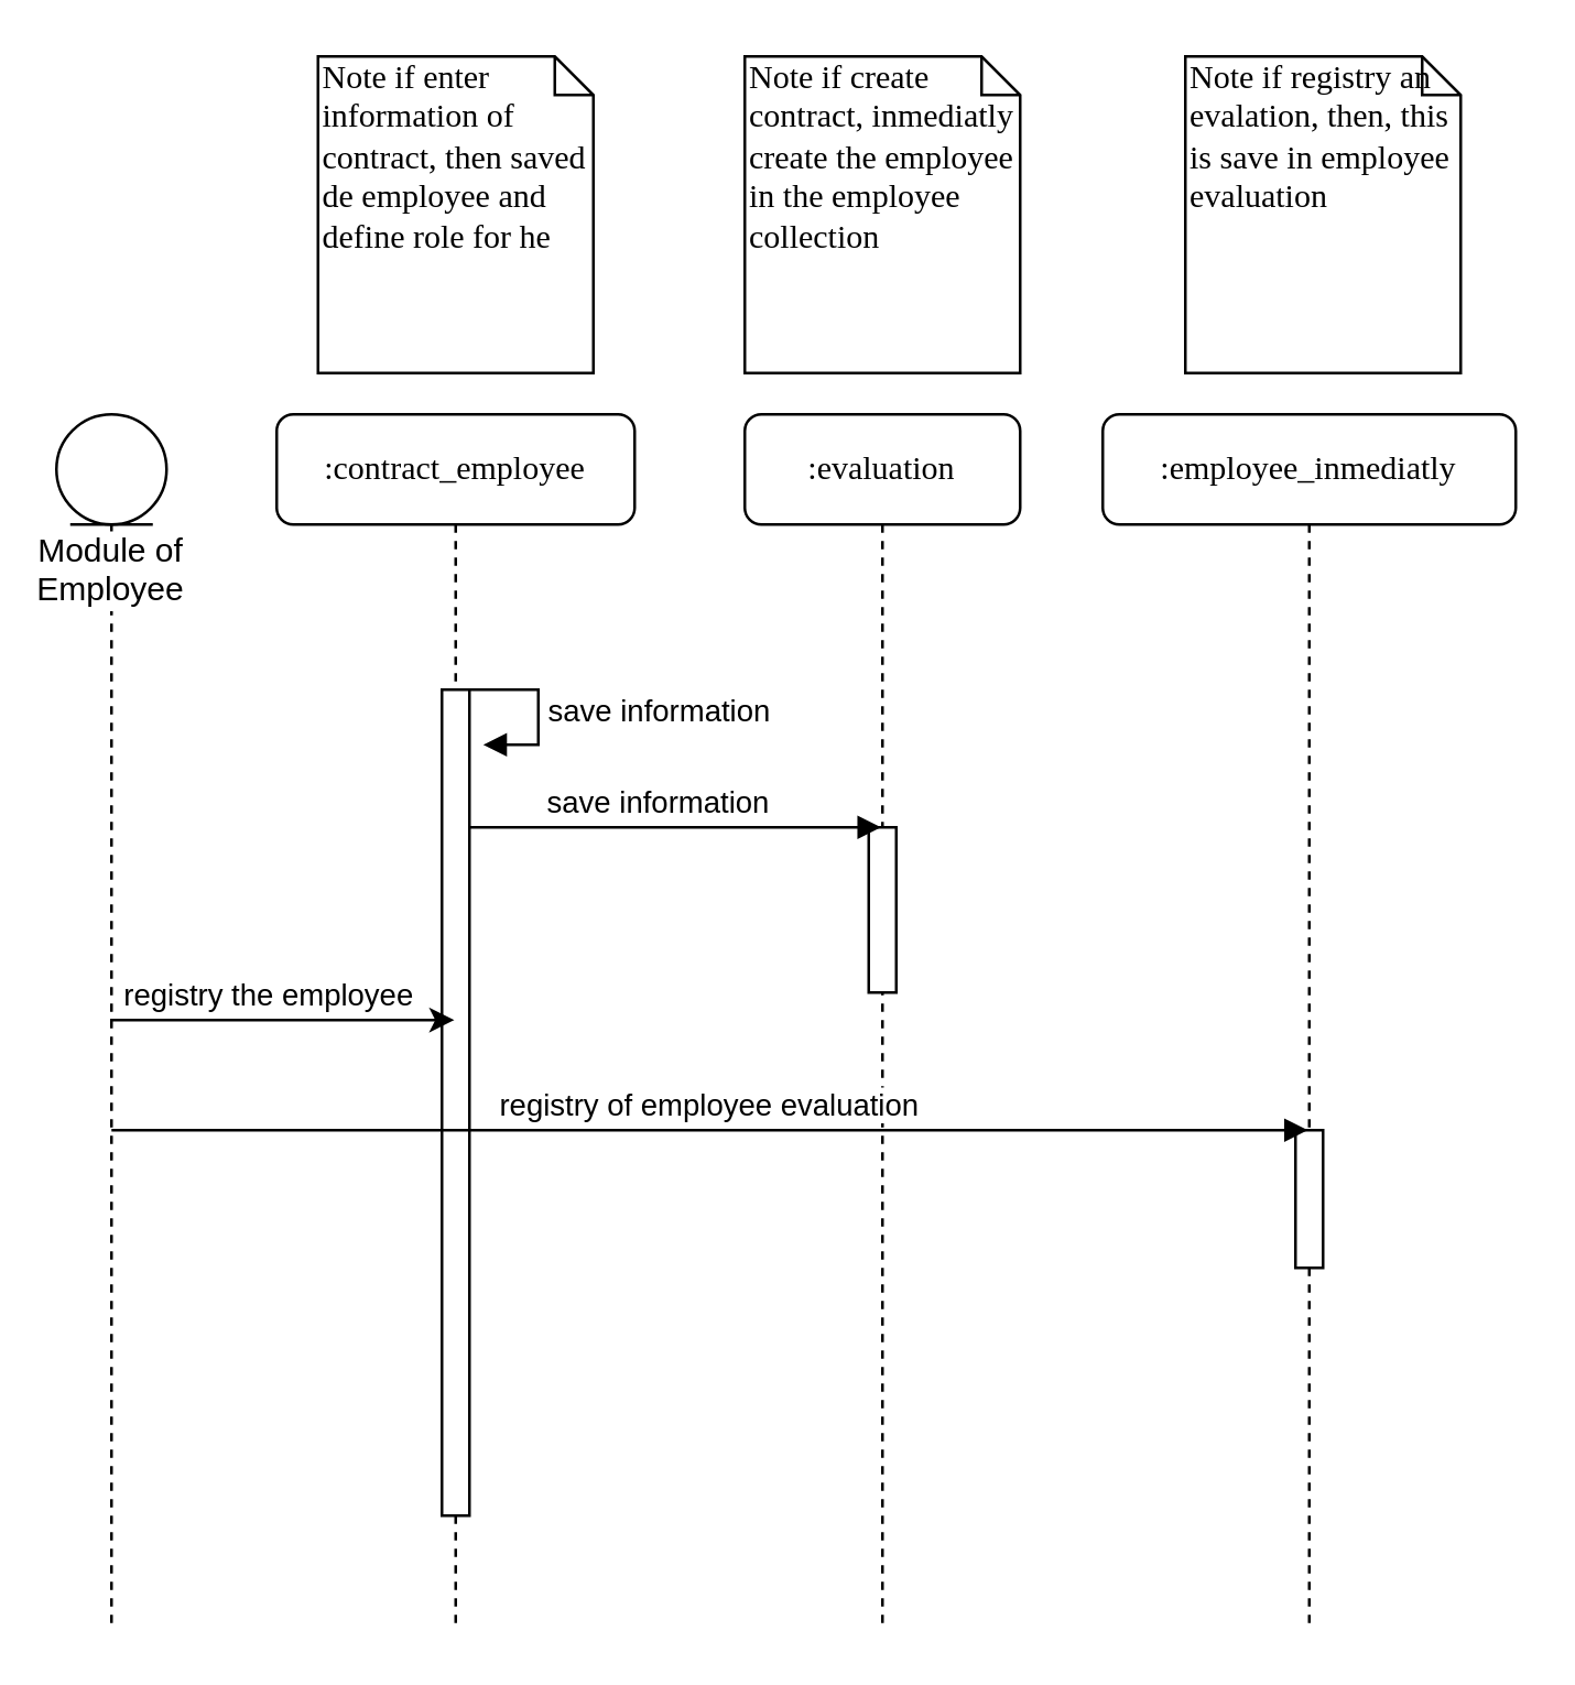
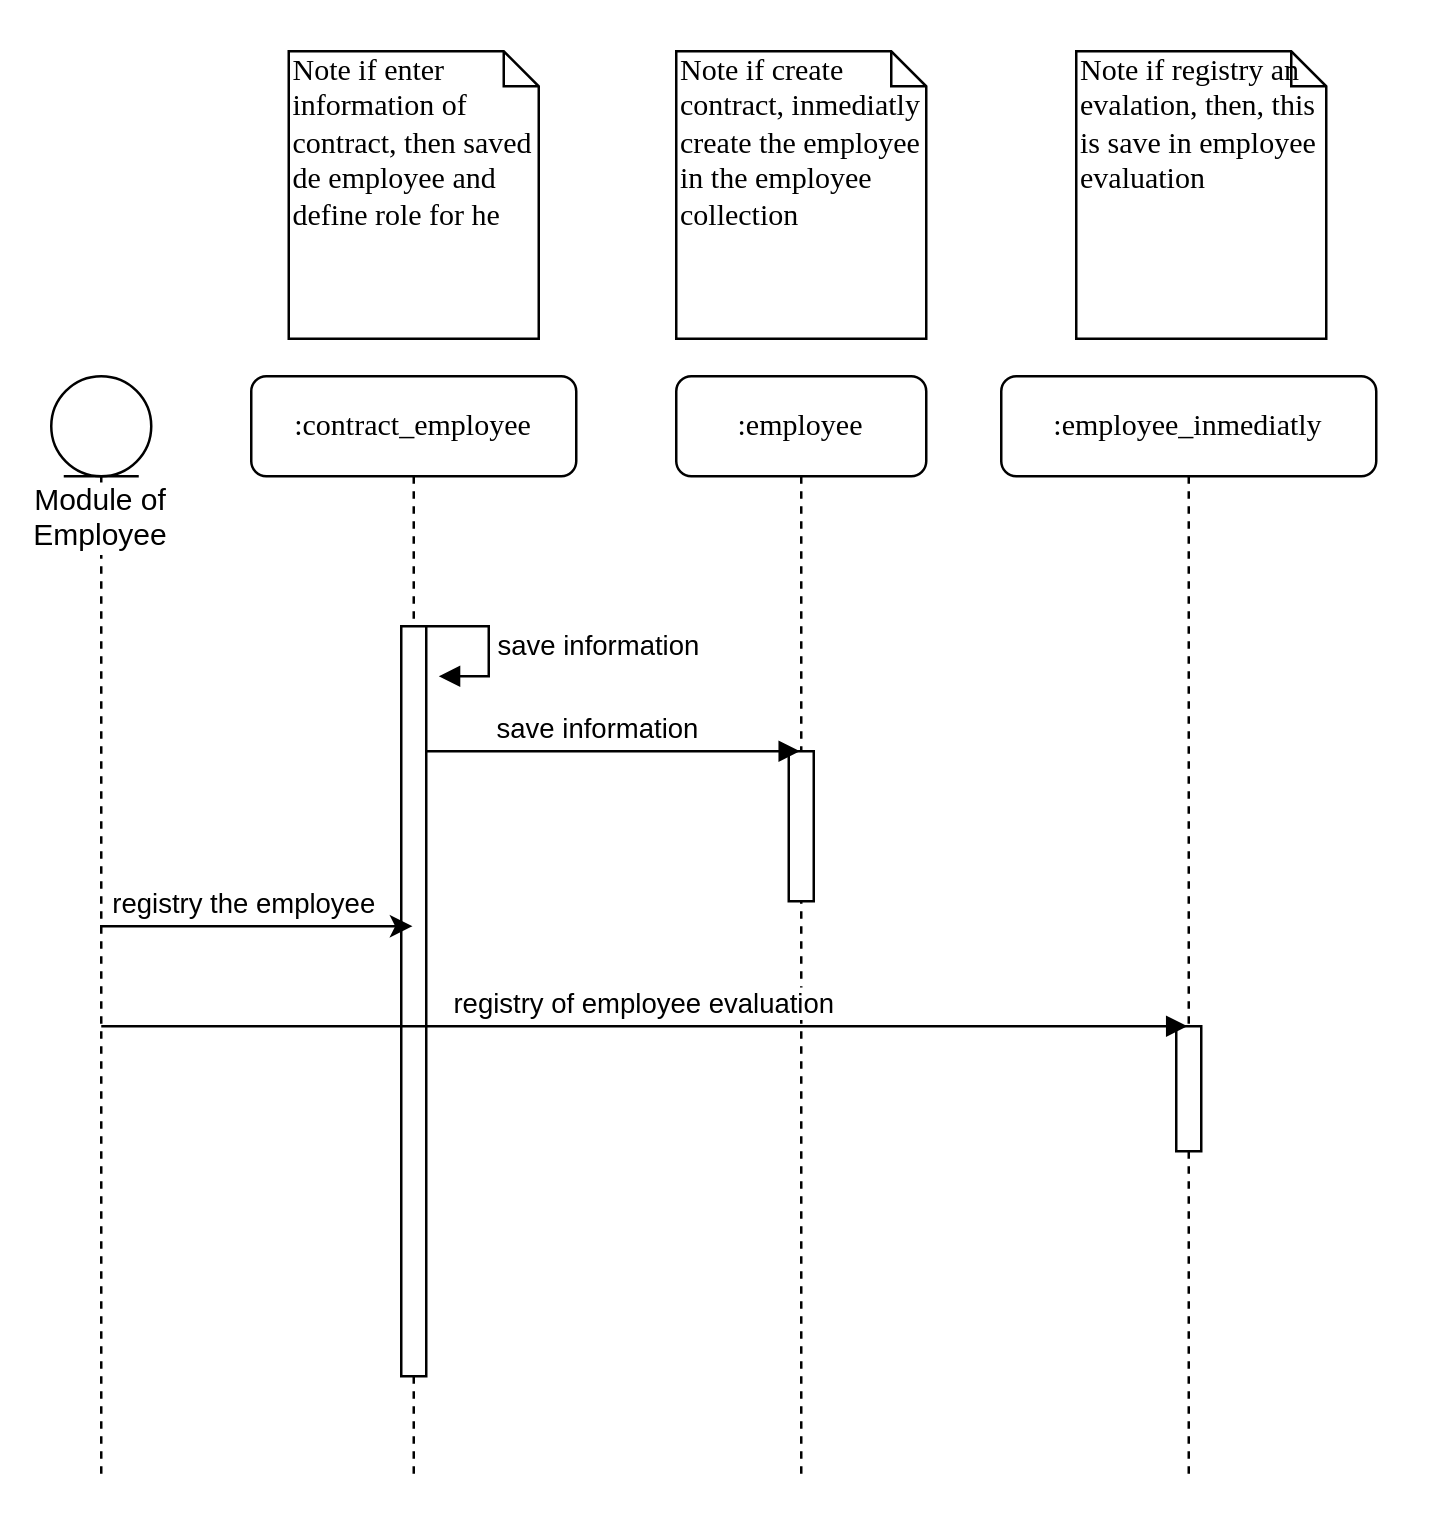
- <mxCell id="2" value=":evaluation" style="shape=umlLifeline;perimeter=lifelinePerimeter;whiteSpace=wrap;html=1;container=1;collapsible=0;recursiveResize=0;outlineConnect=0;rounded=1;shadow=0;comic=0;labelBackgroundColor=none;strokeWidth=1;fontFamily=Verdana;fontSize=12;align=center;" parent="1" vertex="1"><mxGeometry x="270" y="150" width="100" height="440" as="geometry" /></mxCell>
+ <mxCell id="2" value=":employee" style="shape=umlLifeline;perimeter=lifelinePerimeter;whiteSpace=wrap;html=1;container=1;collapsible=0;recursiveResize=0;outlineConnect=0;rounded=1;shadow=0;comic=0;labelBackgroundColor=none;strokeWidth=1;fontFamily=Verdana;fontSize=12;align=center;" parent="1" vertex="1"><mxGeometry x="270" y="150" width="100" height="440" as="geometry" /></mxCell>
